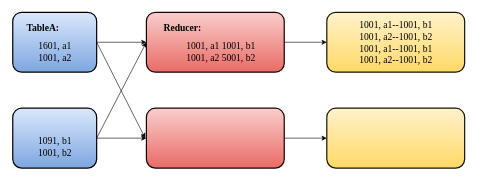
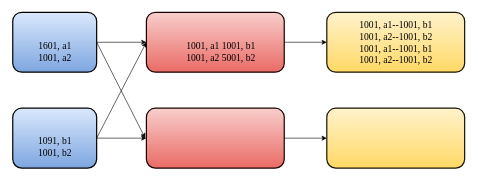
- <mxCell id="4" value="&lt;b&gt;&lt;font style=&quot;font-size: 16px;&quot; face=&quot;Verdana&quot;&gt;TableA:&lt;/font&gt;&lt;/b&gt;" style="text;html=1;align=center;verticalAlign=middle;resizable=0;points=[];autosize=1;strokeColor=none;fillColor=none;" vertex="1" parent="1"><mxGeometry x="25" y="30" width="90" height="30" as="geometry" /></mxCell>
- <mxCell id="11" value="&lt;b&gt;&lt;font style=&quot;font-size: 16px;&quot; face=&quot;Verdana&quot;&gt;Reducer:&lt;/font&gt;&lt;/b&gt;" style="text;html=1;align=center;verticalAlign=middle;resizable=0;points=[];autosize=1;strokeColor=none;fillColor=none;" vertex="1" parent="1"><mxGeometry x="253" y="30" width="100" height="30" as="geometry" /></mxCell>
